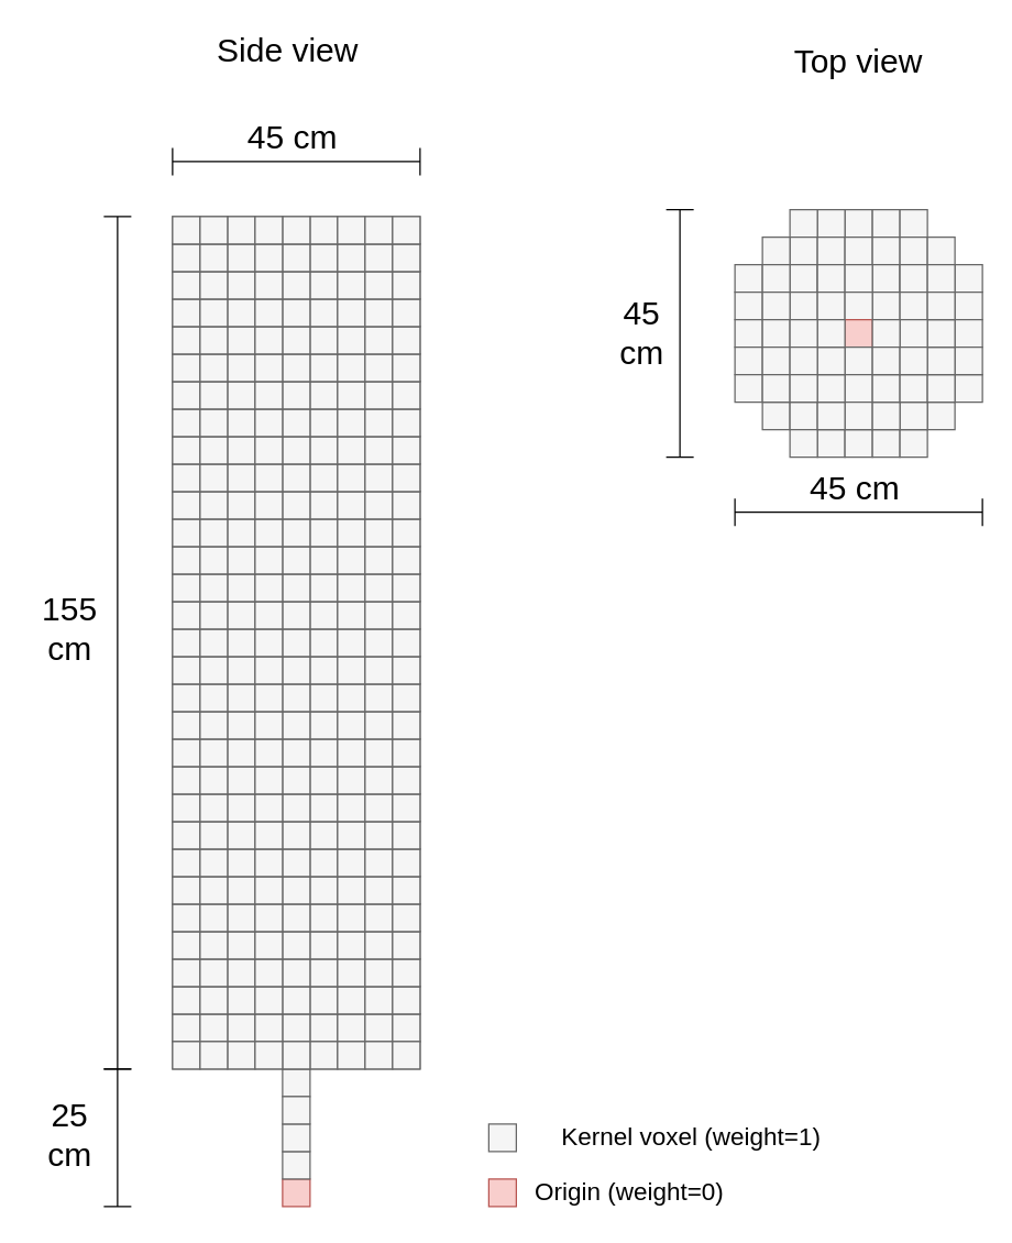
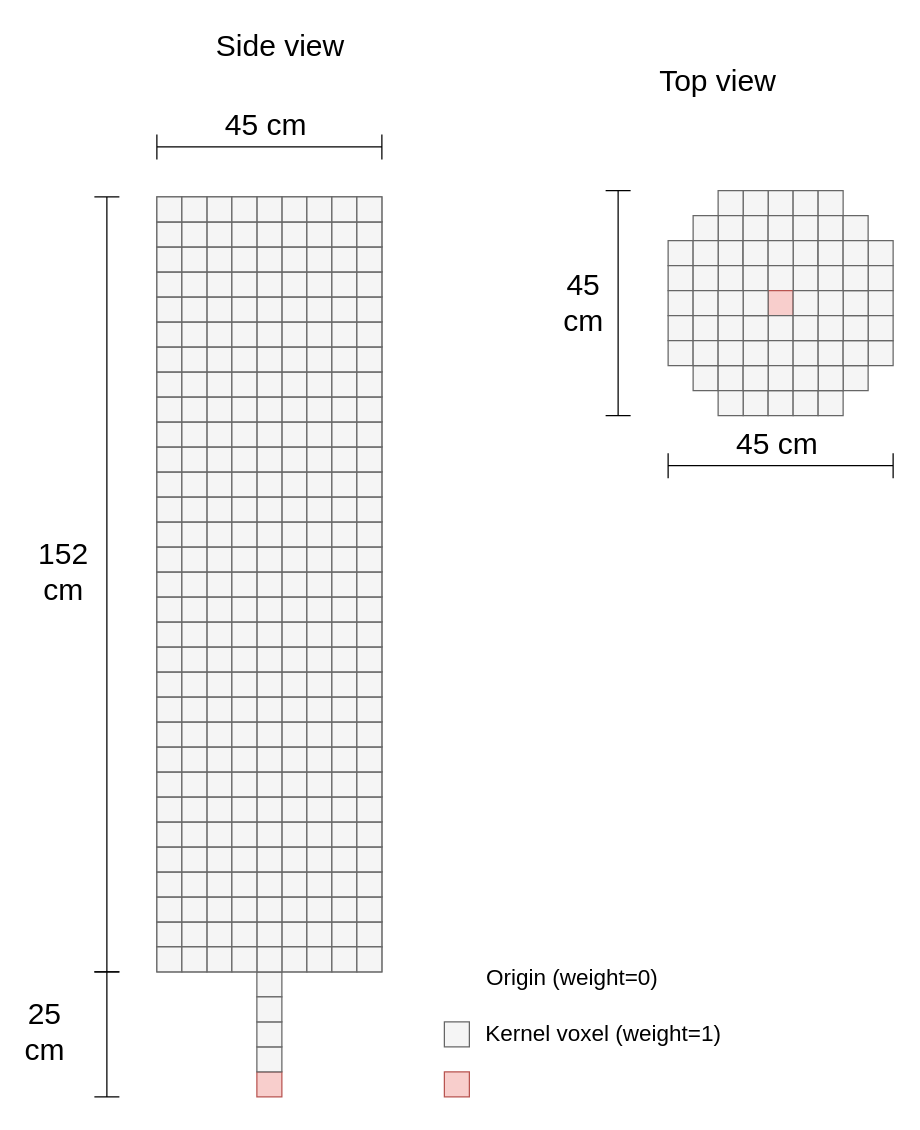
- <mxCell id="323" value="Side view" style="text;html=1;strokeColor=none;fillColor=none;align=center;verticalAlign=middle;whiteSpace=wrap;rounded=0;fontSize=24;" parent="1" vertex="1"><mxGeometry x="144" y="20" width="130" height="33" as="geometry" /></mxCell>
+ <mxCell id="323" value="Side view" style="text;html=1;strokeColor=none;fillColor=none;align=center;verticalAlign=middle;whiteSpace=wrap;rounded=0;fontSize=24;" parent="1" vertex="1"><mxGeometry x="159" y="20" width="130" height="33" as="geometry" /></mxCell>
- <mxCell id="404" value="Top view" style="text;html=1;strokeColor=none;fillColor=none;align=center;verticalAlign=middle;whiteSpace=wrap;rounded=0;fontSize=24;" vertex="1" parent="1"><mxGeometry x="565" y="30" width="118" height="30" as="geometry" /></mxCell>
+ <mxCell id="404" value="Top view" style="text;html=1;strokeColor=none;fillColor=none;align=center;verticalAlign=middle;whiteSpace=wrap;rounded=0;fontSize=24;" vertex="1" parent="1"><mxGeometry x="515" y="50" width="118" height="30" as="geometry" /></mxCell>
- <mxCell id="320" value="&lt;font style=&quot;font-size: 24px&quot;&gt;&lt;span&gt;155&lt;br&gt;cm&lt;br&gt;&lt;/span&gt;&lt;/font&gt;" style="text;html=1;align=center;verticalAlign=middle;resizable=0;points=[];autosize=1;strokeColor=none;fillColor=none;fontStyle=0" parent="1" vertex="1"><mxGeometry x="20" y="437" width="60" height="40" as="geometry" /></mxCell>
+ <mxCell id="320" value="&lt;font style=&quot;font-size: 24px&quot;&gt;&lt;span&gt;152&lt;br&gt;cm&lt;br&gt;&lt;/span&gt;&lt;/font&gt;" style="text;html=1;align=center;verticalAlign=middle;resizable=0;points=[];autosize=1;strokeColor=none;fillColor=none;fontStyle=0" parent="1" vertex="1"><mxGeometry x="20" y="437" width="60" height="40" as="geometry" /></mxCell>
- <mxCell id="321" value="&lt;font style=&quot;font-size: 24px&quot;&gt;&lt;span&gt;25&lt;br&gt;cm&lt;br&gt;&lt;/span&gt;&lt;/font&gt;" style="text;html=1;align=center;verticalAlign=middle;resizable=0;points=[];autosize=1;strokeColor=none;fillColor=none;fontStyle=0" parent="1" vertex="1"><mxGeometry x="25" y="805" width="50" height="40" as="geometry" /></mxCell>
+ <mxCell id="321" value="&lt;font style=&quot;font-size: 24px&quot;&gt;&lt;span&gt;25&lt;br&gt;cm&lt;br&gt;&lt;/span&gt;&lt;/font&gt;" style="text;html=1;align=center;verticalAlign=middle;resizable=0;points=[];autosize=1;strokeColor=none;fillColor=none;fontStyle=0" parent="1" vertex="1"><mxGeometry x="10" y="805" width="50" height="40" as="geometry" /></mxCell>
- <mxCell id="327" value="Kernel voxel (weight=1)" style="text;html=1;align=center;verticalAlign=middle;resizable=0;points=[];autosize=1;strokeColor=none;fillColor=none;fontSize=18;" parent="1" vertex="1"><mxGeometry x="402" y="812" width="200" height="30" as="geometry" /></mxCell>
+ <mxCell id="327" value="Kernel voxel (weight=1)" style="text;html=1;align=center;verticalAlign=middle;resizable=0;points=[];autosize=1;strokeColor=none;fillColor=none;fontSize=18;" parent="1" vertex="1"><mxGeometry x="382" y="812" width="200" height="30" as="geometry" /></mxCell>
- <mxCell id="325" value="Origin (weight=0)" style="text;html=1;align=center;verticalAlign=middle;resizable=0;points=[];autosize=1;strokeColor=none;fillColor=none;fontSize=18;" parent="1" vertex="1"><mxGeometry x="382" y="852" width="150" height="30" as="geometry" /></mxCell>
+ <mxCell id="325" value="Origin (weight=0)" style="text;html=1;align=center;verticalAlign=middle;resizable=0;points=[];autosize=1;strokeColor=none;fillColor=none;fontSize=18;" parent="1" vertex="1"><mxGeometry x="382" y="767" width="150" height="30" as="geometry" /></mxCell>
